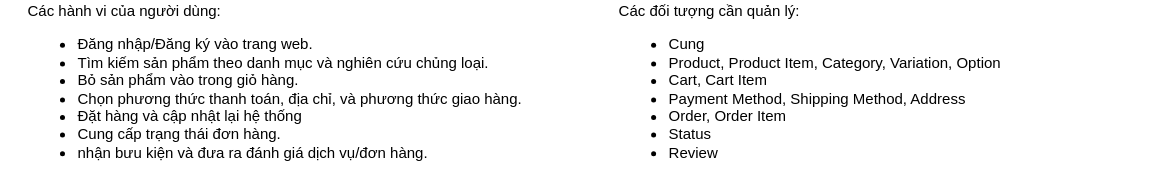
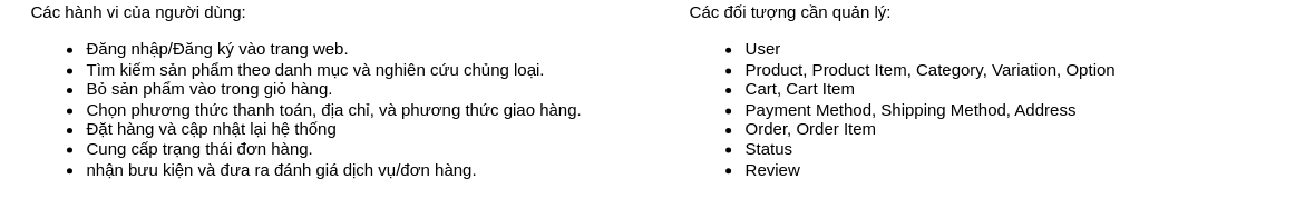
- <mxCell id="3" value="Các đối tượng cần quản lý:&lt;div&gt;&lt;ul&gt;&lt;li&gt;Cung&lt;/li&gt;&lt;li&gt;Product, Product Item, Category, Variation, Option&lt;/li&gt;&lt;li&gt;Cart, Cart Item&lt;/li&gt;&lt;li&gt;Payment Method, Shipping Method, Address&lt;/li&gt;&lt;li&gt;Order, Order Item&lt;/li&gt;&lt;li&gt;Status&lt;/li&gt;&lt;li&gt;Review&lt;/li&gt;&lt;/ul&gt;&lt;/div&gt;" style="text;html=1;align=left;verticalAlign=middle;whiteSpace=wrap;rounded=0;" parent="1" vertex="1"><mxGeometry x="493" y="20" width="422" height="101" as="geometry" /></mxCell>
+ <mxCell id="3" value="Các đối tượng cần quản lý:&lt;div&gt;&lt;ul&gt;&lt;li&gt;User&lt;/li&gt;&lt;li&gt;Product, Product Item, Category, Variation, Option&lt;/li&gt;&lt;li&gt;Cart, Cart Item&lt;/li&gt;&lt;li&gt;Payment Method, Shipping Method, Address&lt;/li&gt;&lt;li&gt;Order, Order Item&lt;/li&gt;&lt;li&gt;Status&lt;/li&gt;&lt;li&gt;Review&lt;/li&gt;&lt;/ul&gt;&lt;/div&gt;" style="text;html=1;align=left;verticalAlign=middle;whiteSpace=wrap;rounded=0;" parent="1" vertex="1"><mxGeometry x="493" y="20" width="422" height="101" as="geometry" /></mxCell>
